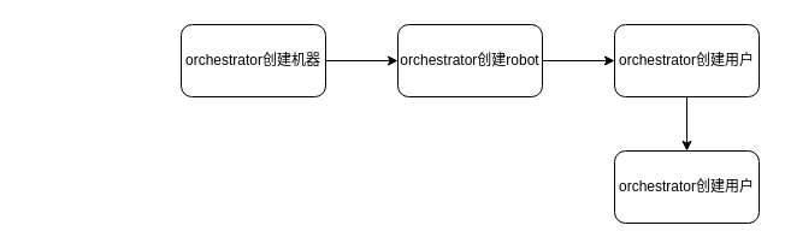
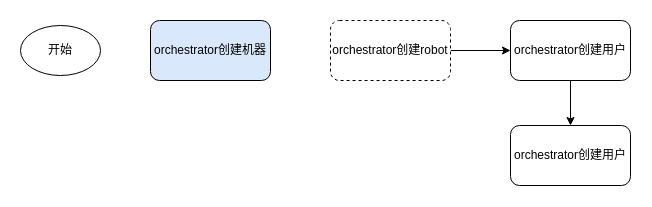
+ <mxCell id="2" value="开始" style="ellipse;whiteSpace=wrap;html=1;" vertex="1" parent="1"><mxGeometry x="20" y="25" width="80" height="50" as="geometry" /></mxCell>
- <mxCell id="4" value="orchestrator创建机器" style="rounded=1;whiteSpace=wrap;html=1;" vertex="1" parent="1"><mxGeometry x="150" y="20" width="120" height="60" as="geometry" /></mxCell>
+ <mxCell id="4" value="orchestrator创建机器" style="rounded=1;whiteSpace=wrap;html=1;fillColor=#dae8fc;" vertex="1" parent="1"><mxGeometry x="150" y="20" width="120" height="60" as="geometry" /></mxCell>
- <mxCell id="3" value="" style="edgeStyle=orthogonalEdgeStyle;rounded=0;orthogonalLoop=1;jettySize=auto;html=1;" edge="1" parent="1" source="4" target="6"><mxGeometry relative="1" as="geometry" /></mxCell>
- <mxCell id="6" value="orchestrator创建robot" style="rounded=1;whiteSpace=wrap;html=1;" vertex="1" parent="1"><mxGeometry x="330" y="20" width="120" height="60" as="geometry" /></mxCell>
+ <mxCell id="6" value="orchestrator创建robot" style="rounded=1;whiteSpace=wrap;html=1;dashed=1;" vertex="1" parent="1"><mxGeometry x="330" y="20" width="120" height="60" as="geometry" /></mxCell>
